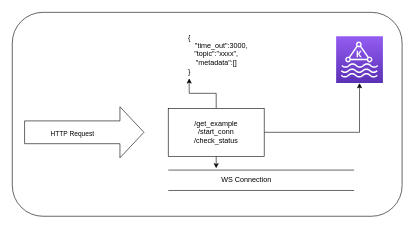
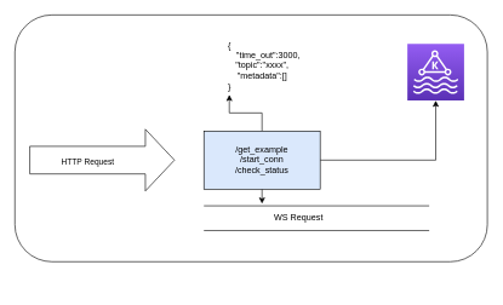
- <mxCell id="9" value="/get_example&lt;br&gt;/start_conn&lt;br&gt;/check_status" style="rounded=0;whiteSpace=wrap;html=1;" vertex="1" parent="1"><mxGeometry x="280" y="180" width="160" height="80" as="geometry" /></mxCell>
+ <mxCell id="9" value="/get_example&lt;br&gt;/start_conn&lt;br&gt;/check_status" style="rounded=0;whiteSpace=wrap;html=1;fillColor=#dae8fc;" vertex="1" parent="1"><mxGeometry x="280" y="180" width="160" height="80" as="geometry" /></mxCell>
- <mxCell id="13" value="WS Connection" style="text;html=1;align=center;verticalAlign=middle;resizable=0;points=[];autosize=1;" vertex="1" parent="1"><mxGeometry x="360" y="290" width="100" height="20" as="geometry" /></mxCell>
+ <mxCell id="13" value="WS Request" style="text;html=1;align=center;verticalAlign=middle;resizable=0;points=[];autosize=1;" vertex="1" parent="1"><mxGeometry x="360" y="290" width="100" height="20" as="geometry" /></mxCell>
